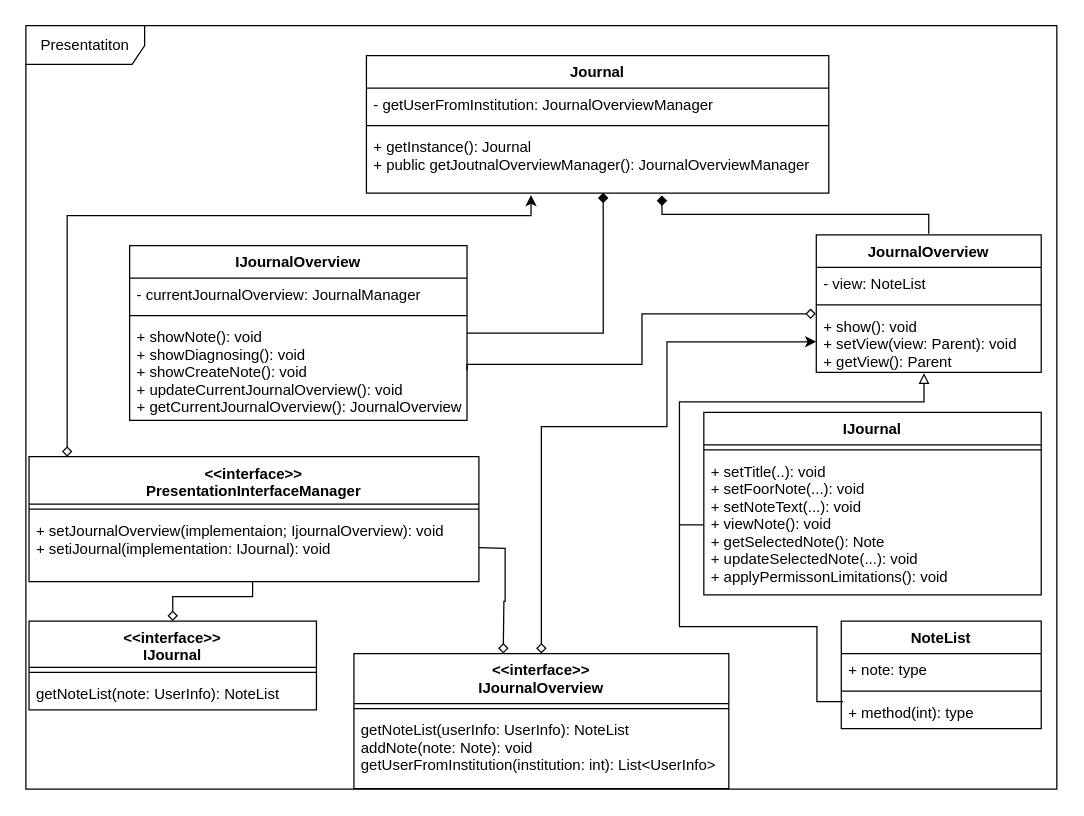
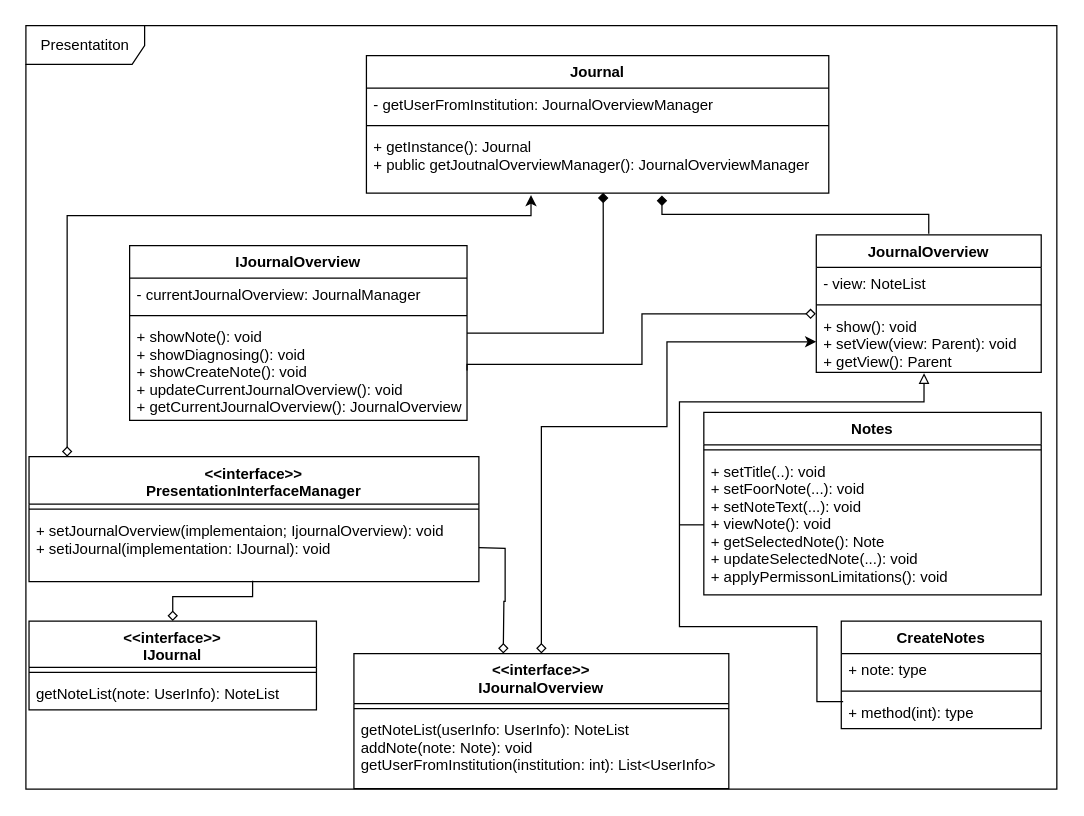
- <mxCell id="17" value="IJournal" style="swimlane;fontStyle=1;align=center;verticalAlign=top;childLayout=stackLayout;horizontal=1;startSize=26;horizontalStack=0;resizeParent=1;resizeParentMax=0;resizeLast=0;collapsible=1;marginBottom=0;" parent="1" vertex="1"><mxGeometry x="562.5" y="329.5" width="270" height="146" as="geometry" /></mxCell>
+ <mxCell id="17" value="Notes" style="swimlane;fontStyle=1;align=center;verticalAlign=top;childLayout=stackLayout;horizontal=1;startSize=26;horizontalStack=0;resizeParent=1;resizeParentMax=0;resizeLast=0;collapsible=1;marginBottom=0;" parent="1" vertex="1"><mxGeometry x="562.5" y="329.5" width="270" height="146" as="geometry" /></mxCell>
- <mxCell id="20" value="NoteList&#10;" style="swimlane;fontStyle=1;align=center;verticalAlign=top;childLayout=stackLayout;horizontal=1;startSize=26;horizontalStack=0;resizeParent=1;resizeParentMax=0;resizeLast=0;collapsible=1;marginBottom=0;" parent="1" vertex="1"><mxGeometry x="672.5" y="496.5" width="160" height="86" as="geometry" /></mxCell>
+ <mxCell id="20" value="CreateNotes&#10;" style="swimlane;fontStyle=1;align=center;verticalAlign=top;childLayout=stackLayout;horizontal=1;startSize=26;horizontalStack=0;resizeParent=1;resizeParentMax=0;resizeLast=0;collapsible=1;marginBottom=0;" parent="1" vertex="1"><mxGeometry x="672.5" y="496.5" width="160" height="86" as="geometry" /></mxCell>
